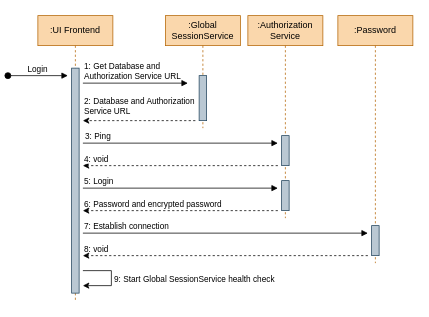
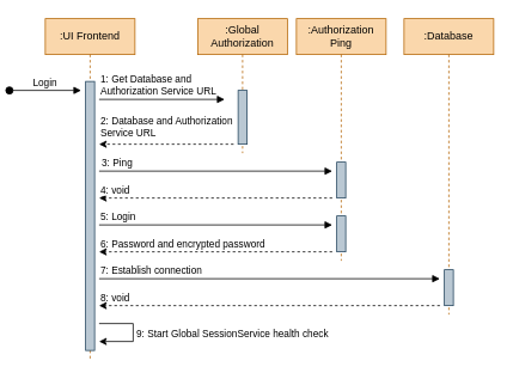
- <mxCell id="10" value=":Global SessionService" style="shape=umlLifeline;perimeter=lifelinePerimeter;whiteSpace=wrap;html=1;container=1;collapsible=0;recursiveResize=0;outlineConnect=0;fillColor=#fad7ac;strokeColor=#b46504;fontColor=#000000;" parent="1" vertex="1"><mxGeometry x="190" y="20" width="100" height="150" as="geometry" /></mxCell>
+ <mxCell id="10" value=":Global Authorization" style="shape=umlLifeline;perimeter=lifelinePerimeter;whiteSpace=wrap;html=1;container=1;collapsible=0;recursiveResize=0;outlineConnect=0;fillColor=#fad7ac;strokeColor=#b46504;fontColor=#000000;" parent="1" vertex="1"><mxGeometry x="190" y="20" width="100" height="150" as="geometry" /></mxCell>
- <mxCell id="14" value=":Authorization Service" style="shape=umlLifeline;perimeter=lifelinePerimeter;whiteSpace=wrap;html=1;container=1;collapsible=0;recursiveResize=0;outlineConnect=0;fillColor=#fad7ac;strokeColor=#b46504;fontColor=#000000;" parent="1" vertex="1"><mxGeometry x="300" y="20" width="100" height="270" as="geometry" /></mxCell>
+ <mxCell id="14" value=":Authorization Ping" style="shape=umlLifeline;perimeter=lifelinePerimeter;whiteSpace=wrap;html=1;container=1;collapsible=0;recursiveResize=0;outlineConnect=0;fillColor=#fad7ac;strokeColor=#b46504;fontColor=#000000;" parent="1" vertex="1"><mxGeometry x="300" y="20" width="100" height="270" as="geometry" /></mxCell>
- <mxCell id="20" value=":Password" style="shape=umlLifeline;perimeter=lifelinePerimeter;whiteSpace=wrap;html=1;container=1;collapsible=0;recursiveResize=0;outlineConnect=0;fillColor=#fad7ac;strokeColor=#b46504;fontColor=#000000;" parent="1" vertex="1"><mxGeometry x="420" y="20" width="100" height="330" as="geometry" /></mxCell>
+ <mxCell id="20" value=":Database" style="shape=umlLifeline;perimeter=lifelinePerimeter;whiteSpace=wrap;html=1;container=1;collapsible=0;recursiveResize=0;outlineConnect=0;fillColor=#fad7ac;strokeColor=#b46504;fontColor=#000000;" parent="1" vertex="1"><mxGeometry x="420" y="20" width="100" height="330" as="geometry" /></mxCell>
